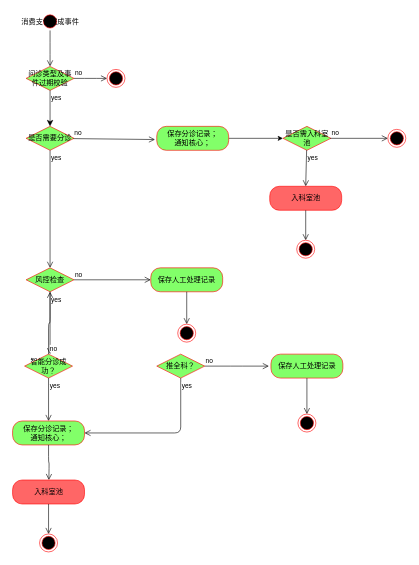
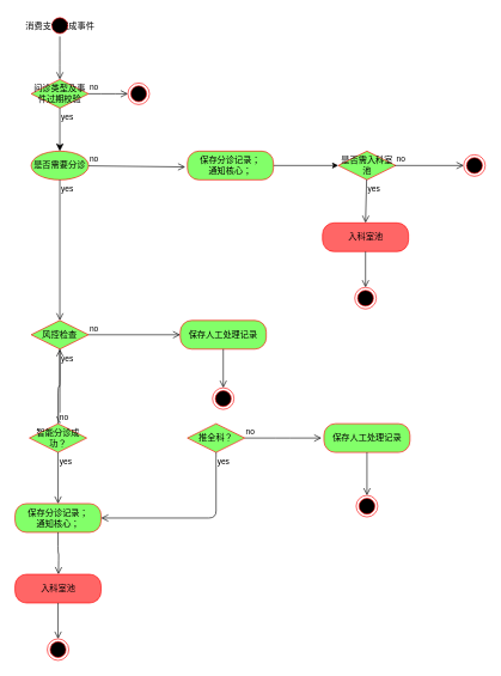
- <mxCell id="8" value="是否需要分诊" style="rhombus;whiteSpace=wrap;html=1;fillColor=#82FF69;strokeColor=#ff0000;" parent="1" vertex="1"><mxGeometry x="43" y="210" width="80" height="40" as="geometry" /></mxCell>
+ <mxCell id="8" value="是否需要分诊" style="ellipse;whiteSpace=wrap;html=1;fillColor=#82FF69;strokeColor=#ff0000;" parent="1" vertex="1"><mxGeometry x="43" y="210" width="80" height="40" as="geometry" /></mxCell>
